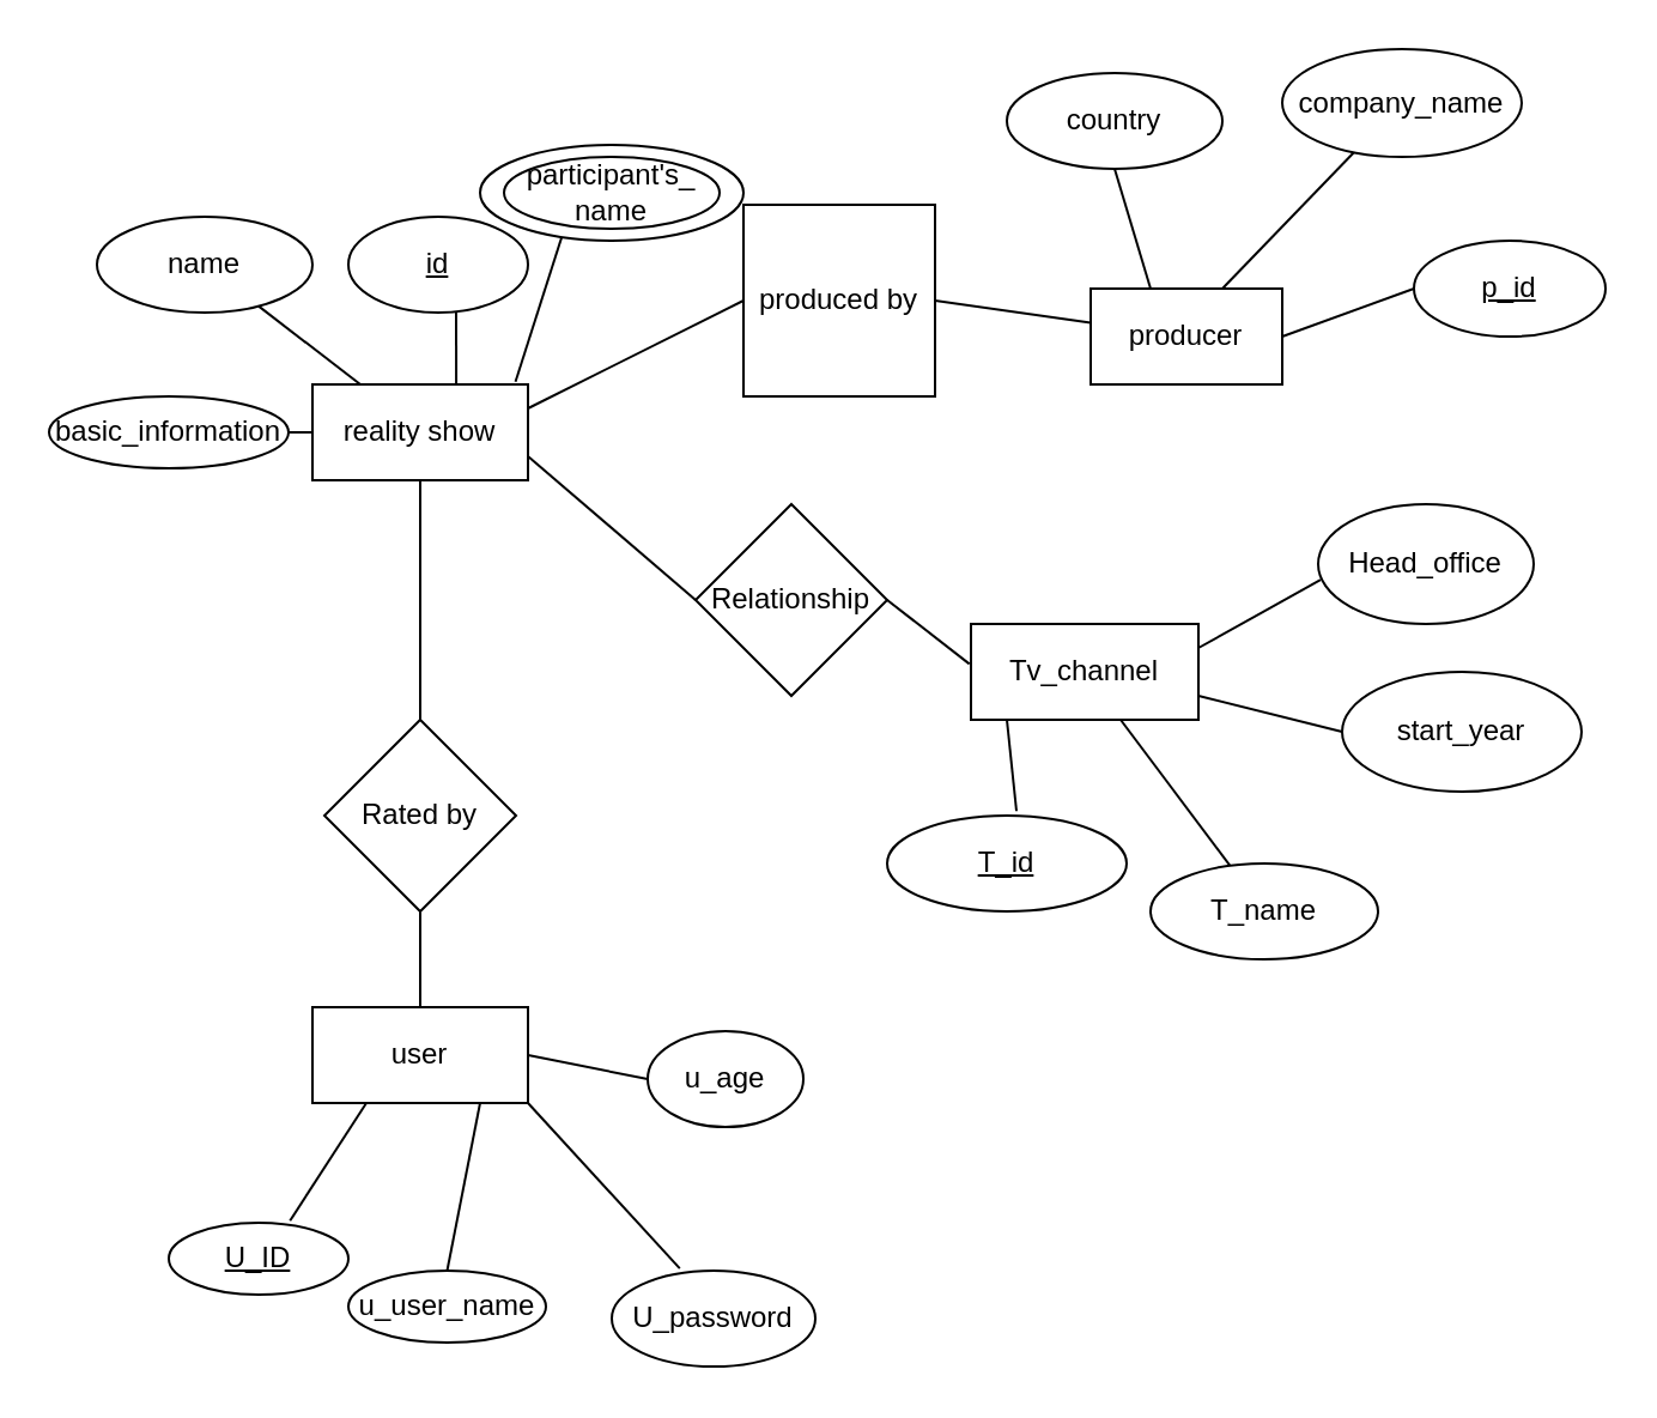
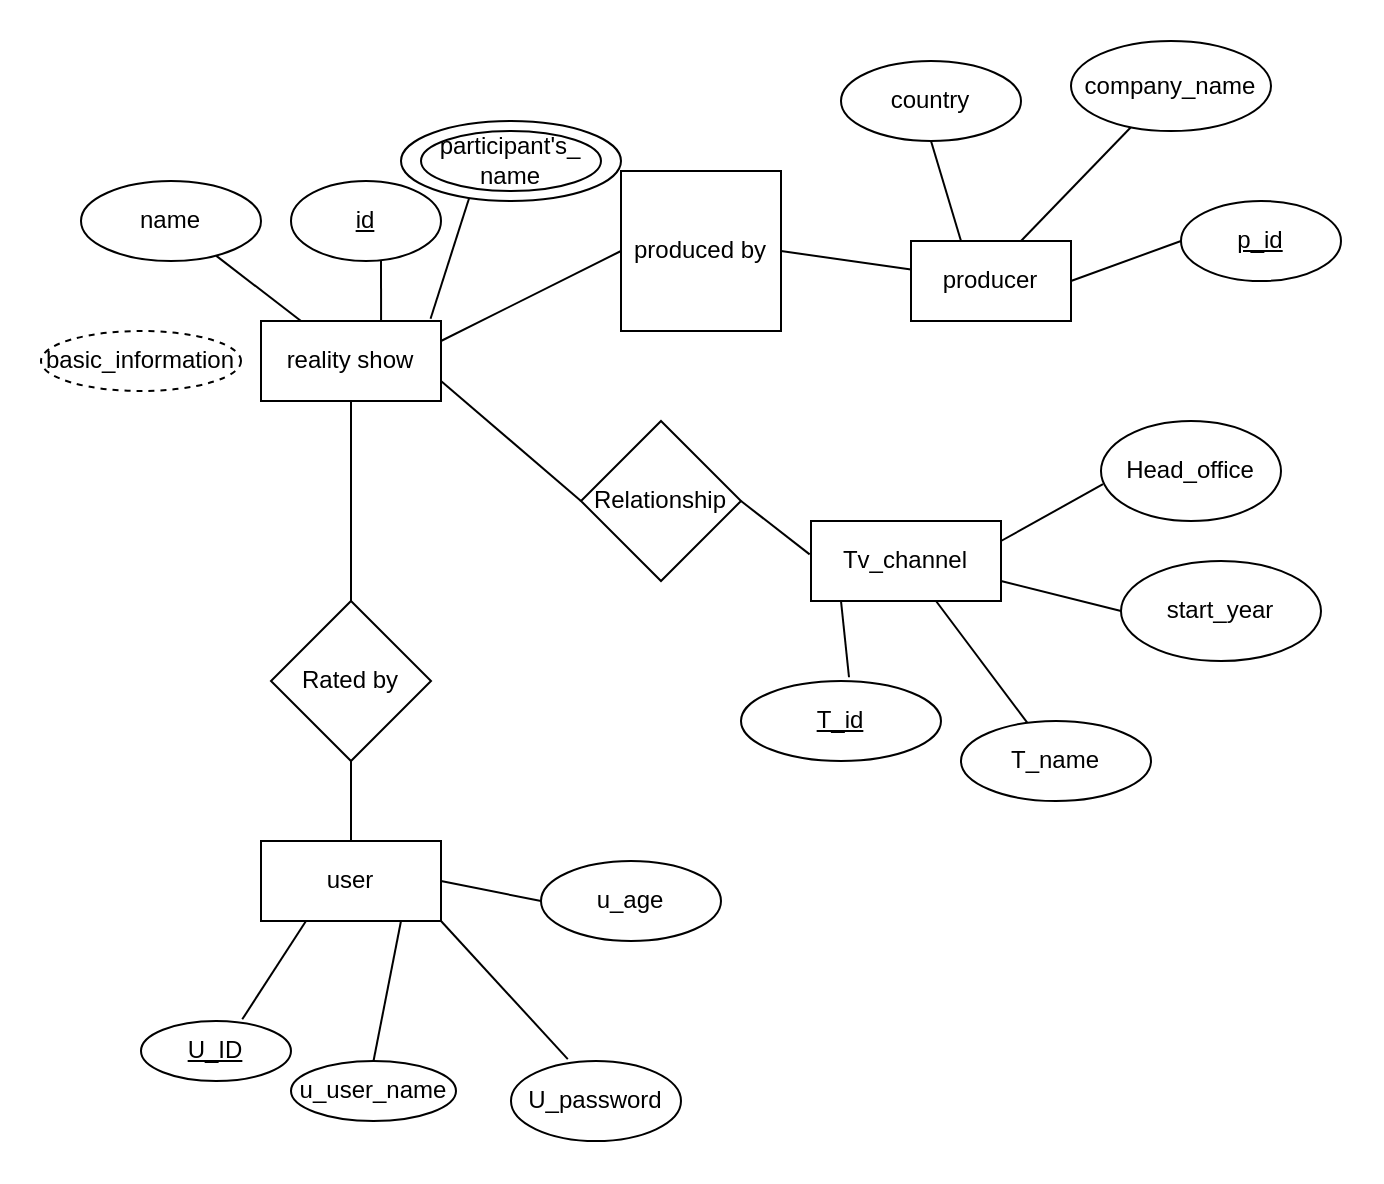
- <mxCell id="8" value="basic_information" style="ellipse;whiteSpace=wrap;html=1;" vertex="1" parent="1"><mxGeometry x="20" y="165" width="100" height="30" as="geometry" /></mxCell>
+ <mxCell id="8" value="basic_information" style="ellipse;whiteSpace=wrap;html=1;dashed=1;" vertex="1" parent="1"><mxGeometry x="20" y="165" width="100" height="30" as="geometry" /></mxCell>
- <mxCell id="7" value="" style="endArrow=none;html=1;rounded=0;exitX=0;exitY=0.5;exitDx=0;exitDy=0;" edge="1" parent="1" source="2" target="8"><mxGeometry width="50" height="50" relative="1" as="geometry"><mxPoint x="100" y="180" as="sourcePoint" /><mxPoint x="130" y="180" as="targetPoint" /></mxGeometry></mxCell>
- <mxCell id="41" value="u_age" style="ellipse;whiteSpace=wrap;html=1;" vertex="1" parent="1"><mxGeometry x="270" y="430" width="65" height="40" as="geometry" /></mxCell>
+ <mxCell id="41" value="u_age" style="ellipse;whiteSpace=wrap;html=1;" vertex="1" parent="1"><mxGeometry x="270" y="430" width="90" height="40" as="geometry" /></mxCell>
